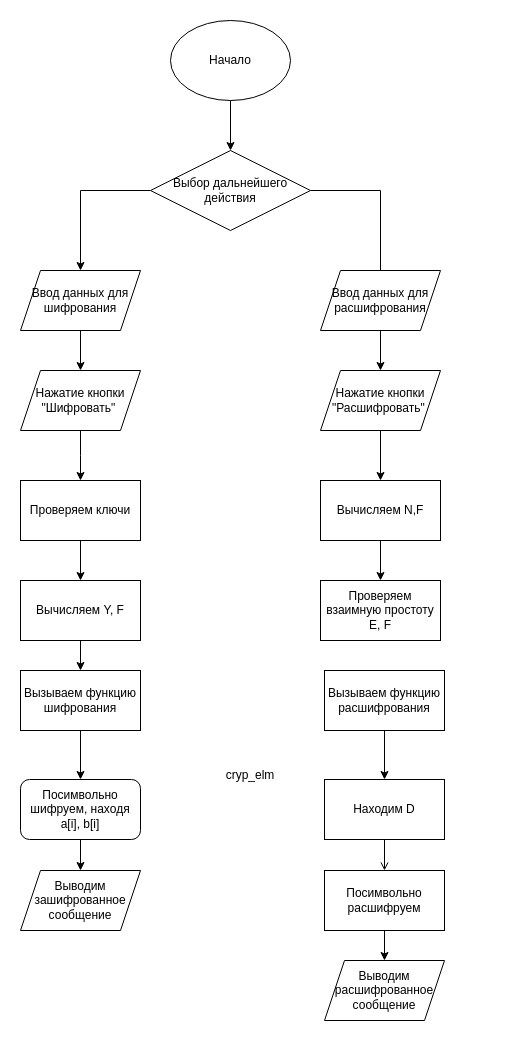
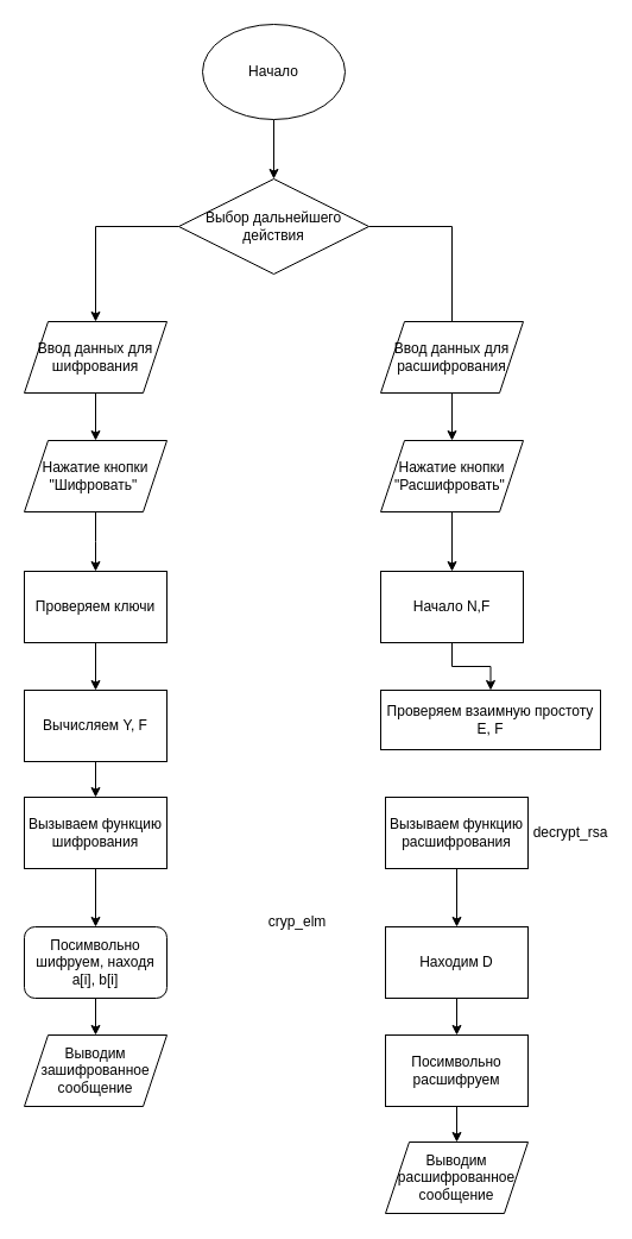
- <mxCell id="25" value="Вычисляем N,F" style="rounded=0;whiteSpace=wrap;html=1;" vertex="1" parent="1"><mxGeometry x="320" y="480" width="120" height="60" as="geometry" /></mxCell>
+ <mxCell id="25" value="Начало N,F" style="rounded=0;whiteSpace=wrap;html=1;" vertex="1" parent="1"><mxGeometry x="320" y="480" width="120" height="60" as="geometry" /></mxCell>
- <mxCell id="26" value="Проверяем взаимную простоту E, F" style="rounded=0;whiteSpace=wrap;html=1;" vertex="1" parent="1"><mxGeometry x="320" y="580" width="120" height="60" as="geometry" /></mxCell>
+ <mxCell id="26" value="Проверяем взаимную простоту E, F" style="rounded=0;whiteSpace=wrap;html=1;" vertex="1" parent="1"><mxGeometry x="320" y="580" width="185" height="50" as="geometry" /></mxCell>
+ <mxCell id="29" value="decrypt_rsa" style="text;html=1;strokeColor=none;fillColor=none;align=center;verticalAlign=middle;whiteSpace=wrap;rounded=0;" vertex="1" parent="1"><mxGeometry x="450" y="685" width="60" height="30" as="geometry" /></mxCell>
- <mxCell id="30" value="" style="edgeStyle=orthogonalEdgeStyle;rounded=0;orthogonalLoop=1;jettySize=auto;html=1;endArrow=open;" edge="1" parent="1" source="31" target="33"><mxGeometry relative="1" as="geometry" /></mxCell>
+ <mxCell id="30" value="" style="edgeStyle=orthogonalEdgeStyle;rounded=0;orthogonalLoop=1;jettySize=auto;html=1;" edge="1" parent="1" source="31" target="33"><mxGeometry relative="1" as="geometry" /></mxCell>
